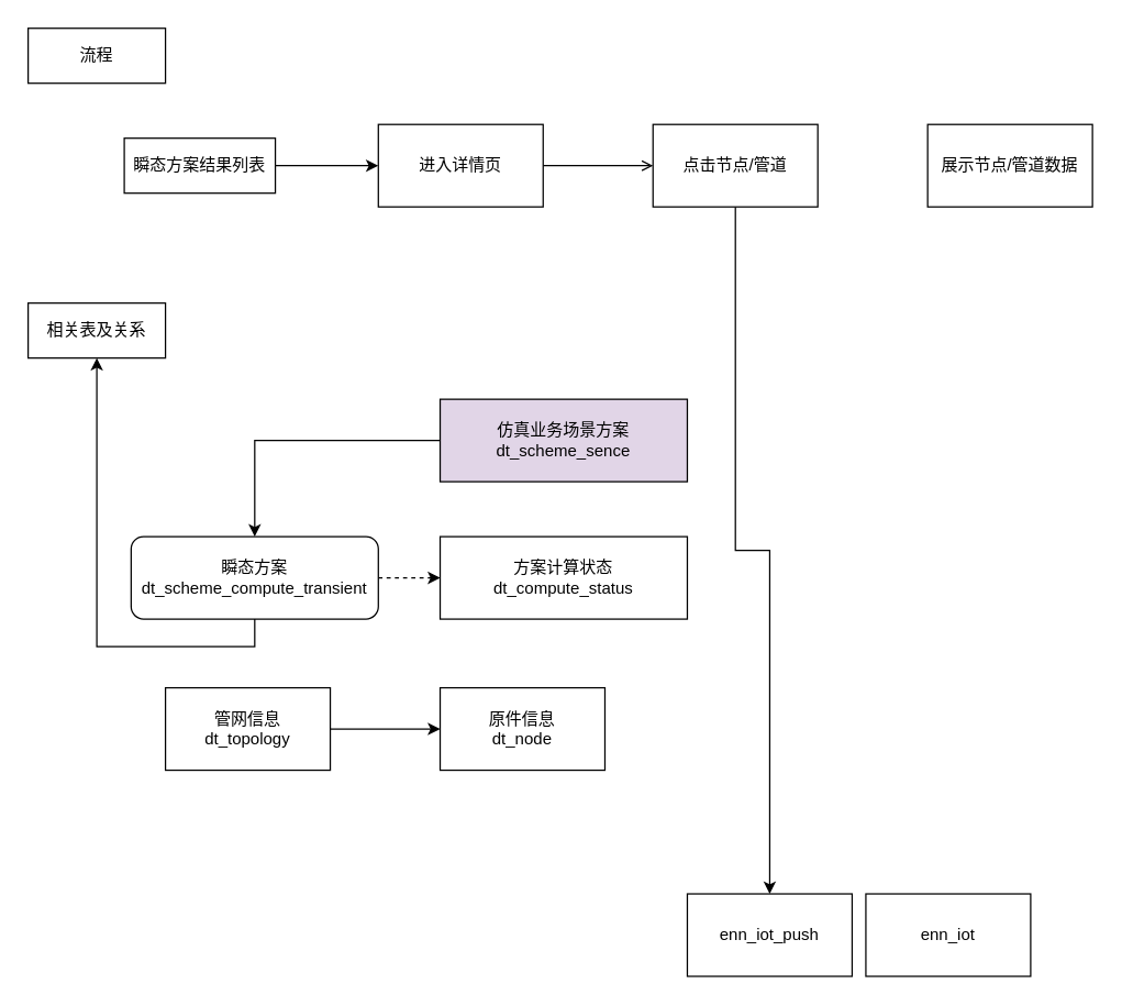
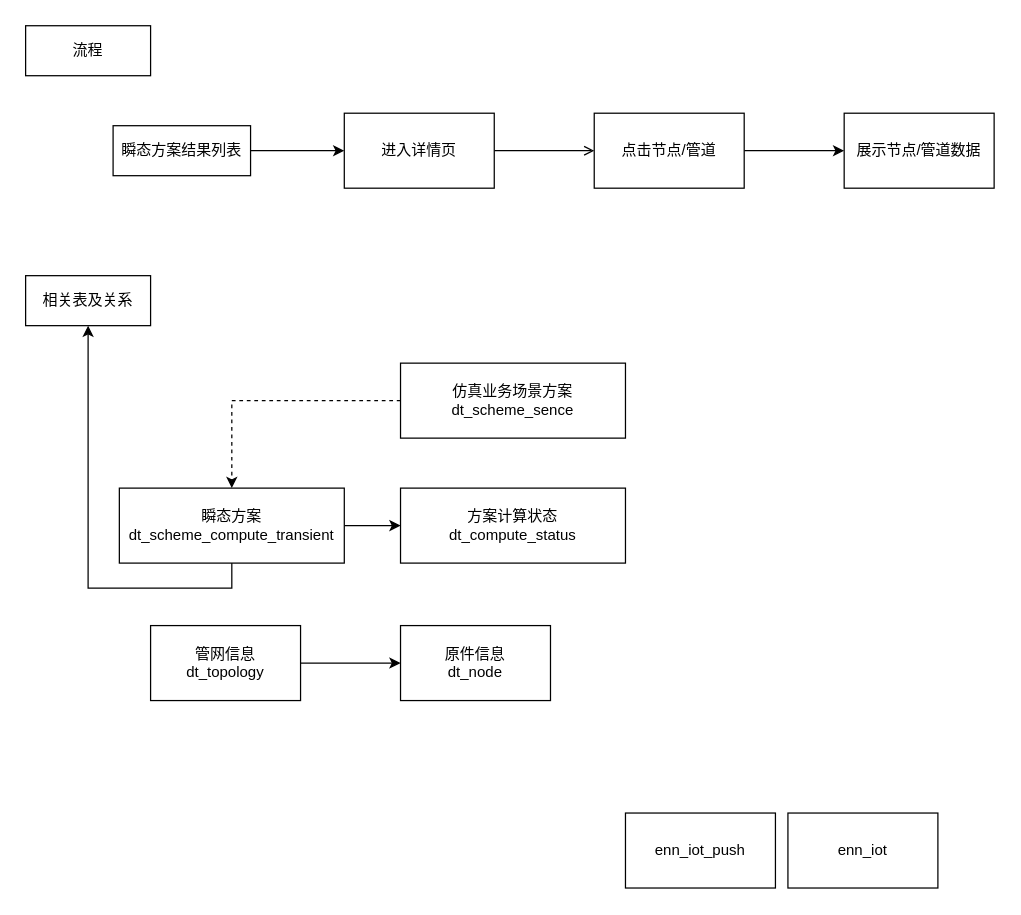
- <mxCell id="16" style="edgeStyle=orthogonalEdgeStyle;rounded=0;orthogonalLoop=1;jettySize=auto;html=1;exitX=0;exitY=0.5;exitDx=0;exitDy=0;entryX=0.5;entryY=0;entryDx=0;entryDy=0;" edge="1" parent="1" source="17" target="20"><mxGeometry relative="1" as="geometry" /></mxCell>
+ <mxCell id="16" style="edgeStyle=orthogonalEdgeStyle;rounded=0;orthogonalLoop=1;jettySize=auto;html=1;exitX=0;exitY=0.5;exitDx=0;exitDy=0;entryX=0.5;entryY=0;entryDx=0;entryDy=0;dashed=1;" edge="1" parent="1" source="17" target="20"><mxGeometry relative="1" as="geometry" /></mxCell>
- <mxCell id="17" value="仿真业务场景方案&lt;br&gt;dt_scheme_sence" style="rounded=0;whiteSpace=wrap;html=1;fillColor=#e1d5e7;" vertex="1" parent="1"><mxGeometry x="320" y="290" width="180" height="60" as="geometry" /></mxCell>
+ <mxCell id="17" value="仿真业务场景方案&lt;br&gt;dt_scheme_sence" style="rounded=0;whiteSpace=wrap;html=1;" vertex="1" parent="1"><mxGeometry x="320" y="290" width="180" height="60" as="geometry" /></mxCell>
- <mxCell id="8" value="" style="edgeStyle=orthogonalEdgeStyle;rounded=0;orthogonalLoop=1;jettySize=auto;html=1;" edge="1" parent="1" source="9" target="14"><mxGeometry relative="1" as="geometry" /></mxCell>
+ <mxCell id="8" value="" style="edgeStyle=orthogonalEdgeStyle;rounded=0;orthogonalLoop=1;jettySize=auto;html=1;" edge="1" parent="1" source="9" target="10"><mxGeometry relative="1" as="geometry" /></mxCell>
- <mxCell id="20" value="瞬态方案&lt;br&gt;dt_scheme_compute_transient" style="whiteSpace=wrap;html=1;rounded=1;" vertex="1" parent="1"><mxGeometry x="95" y="390" width="180" height="60" as="geometry" /></mxCell>
+ <mxCell id="20" value="瞬态方案&lt;br&gt;dt_scheme_compute_transient" style="rounded=0;whiteSpace=wrap;html=1;" vertex="1" parent="1"><mxGeometry x="95" y="390" width="180" height="60" as="geometry" /></mxCell>
- <mxCell id="18" style="edgeStyle=orthogonalEdgeStyle;rounded=0;orthogonalLoop=1;jettySize=auto;html=1;exitX=1;exitY=0.5;exitDx=0;exitDy=0;entryX=0;entryY=0.5;entryDx=0;entryDy=0;dashed=1;" edge="1" parent="1" source="20" target="21"><mxGeometry relative="1" as="geometry" /></mxCell>
+ <mxCell id="18" style="edgeStyle=orthogonalEdgeStyle;rounded=0;orthogonalLoop=1;jettySize=auto;html=1;exitX=1;exitY=0.5;exitDx=0;exitDy=0;entryX=0;entryY=0.5;entryDx=0;entryDy=0;" edge="1" parent="1" source="20" target="21"><mxGeometry relative="1" as="geometry" /></mxCell>
